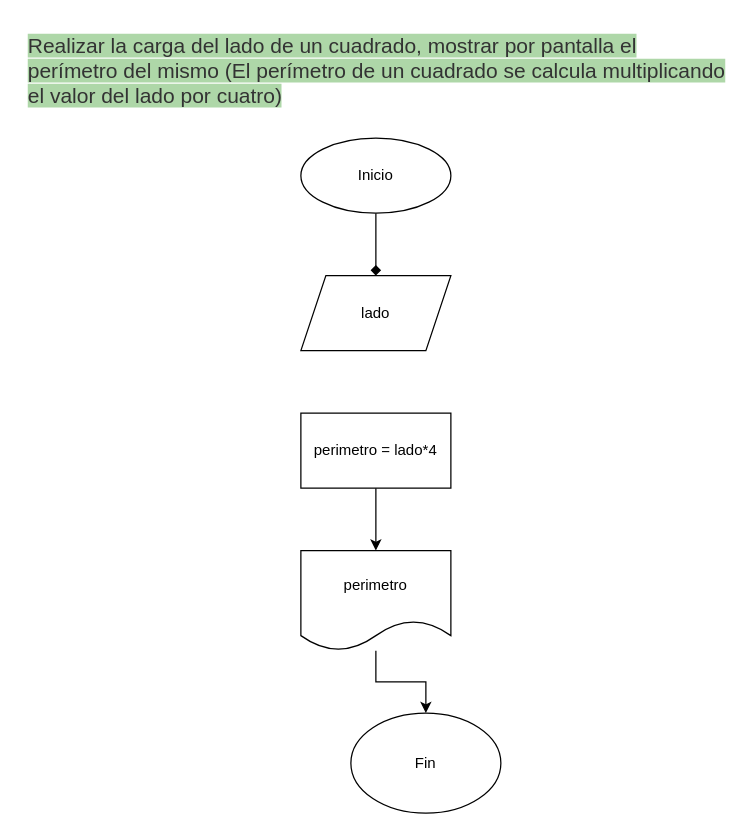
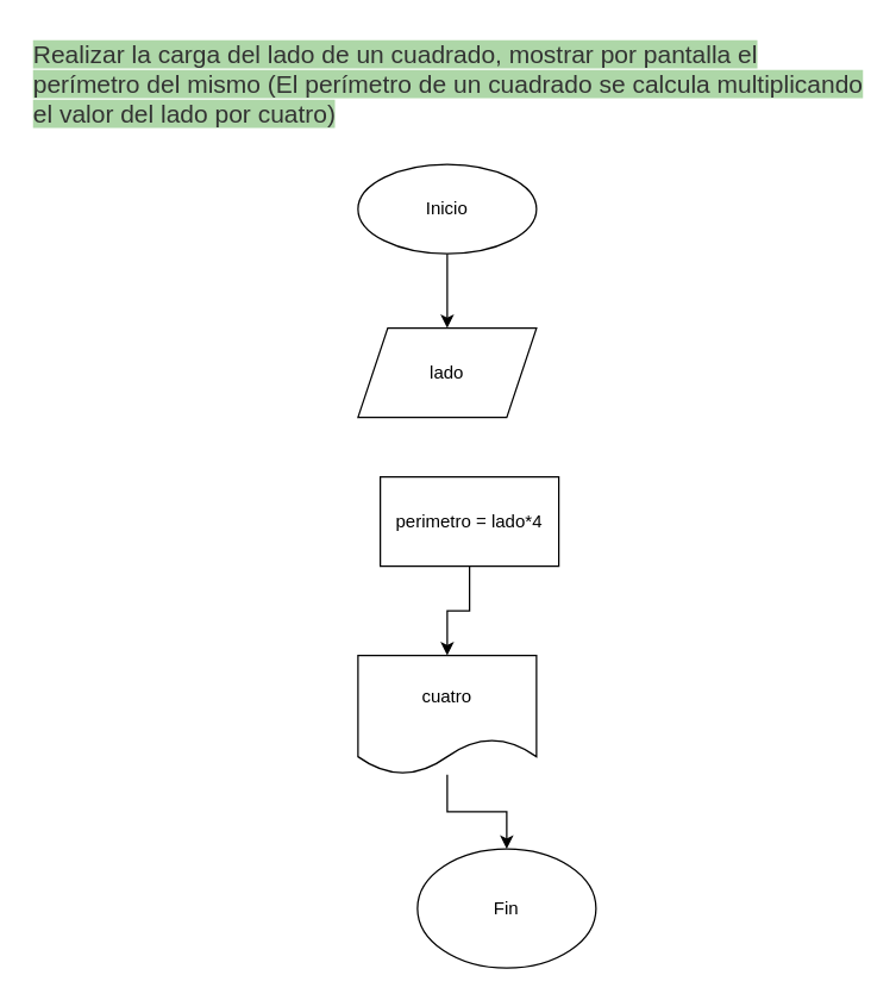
- <mxCell id="3" value="" style="edgeStyle=orthogonalEdgeStyle;rounded=0;orthogonalLoop=1;jettySize=auto;html=1;endArrow=diamond;" edge="1" parent="1" source="4" target="5"><mxGeometry relative="1" as="geometry" /></mxCell>
+ <mxCell id="3" value="" style="edgeStyle=orthogonalEdgeStyle;rounded=0;orthogonalLoop=1;jettySize=auto;html=1;" edge="1" parent="1" source="4" target="5"><mxGeometry relative="1" as="geometry" /></mxCell>
- <mxCell id="7" value="perimetro = lado*4" style="rounded=0;whiteSpace=wrap;html=1;" vertex="1" parent="1"><mxGeometry x="240" y="330" width="120" height="60" as="geometry" /></mxCell>
+ <mxCell id="7" value="perimetro = lado*4" style="rounded=0;whiteSpace=wrap;html=1;" vertex="1" parent="1"><mxGeometry x="255" y="320" width="120" height="60" as="geometry" /></mxCell>
- <mxCell id="9" value="perimetro" style="shape=document;whiteSpace=wrap;html=1;boundedLbl=1;" vertex="1" parent="1"><mxGeometry x="240" y="440" width="120" height="80" as="geometry" /></mxCell>
+ <mxCell id="9" value="cuatro" style="shape=document;whiteSpace=wrap;html=1;boundedLbl=1;" vertex="1" parent="1"><mxGeometry x="240" y="440" width="120" height="80" as="geometry" /></mxCell>
